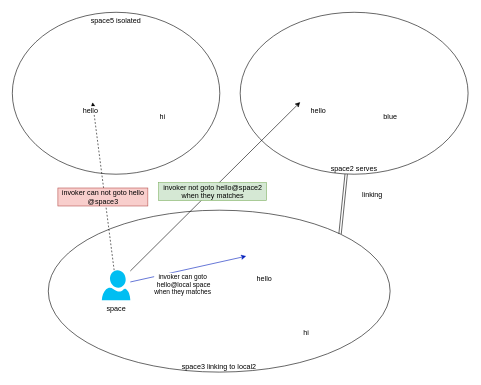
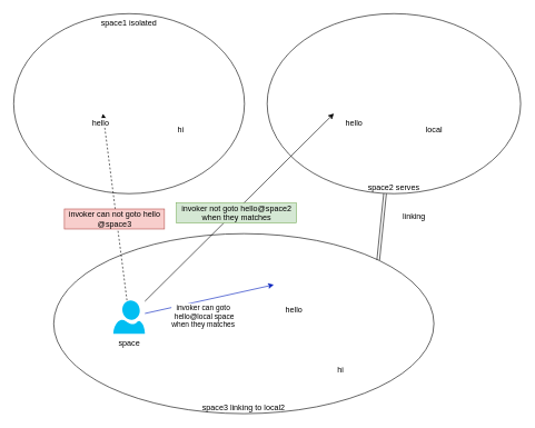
- <mxCell id="2" value="space5 isolated" style="ellipse;whiteSpace=wrap;html=1;verticalAlign=top;" vertex="1" parent="1"><mxGeometry x="20" y="20" width="346" height="270" as="geometry" /></mxCell>
+ <mxCell id="2" value="space1 isolated" style="ellipse;whiteSpace=wrap;html=1;verticalAlign=top;" vertex="1" parent="1"><mxGeometry x="20" y="20" width="346" height="270" as="geometry" /></mxCell>
- <mxCell id="12" value="blue" style="shape=image;html=1;verticalAlign=top;verticalLabelPosition=bottom;labelBackgroundColor=#ffffff;imageAspect=0;aspect=fixed;image=https://cdn0.iconfinder.com/data/icons/simpline-mix/64/simpline_43-128.png" vertex="1" parent="1"><mxGeometry x="620" y="120" width="60" height="60" as="geometry" /></mxCell>
+ <mxCell id="12" value="local" style="shape=image;html=1;verticalAlign=top;verticalLabelPosition=bottom;labelBackgroundColor=#ffffff;imageAspect=0;aspect=fixed;image=https://cdn0.iconfinder.com/data/icons/simpline-mix/64/simpline_43-128.png" vertex="1" parent="1"><mxGeometry x="620" y="120" width="60" height="60" as="geometry" /></mxCell>
